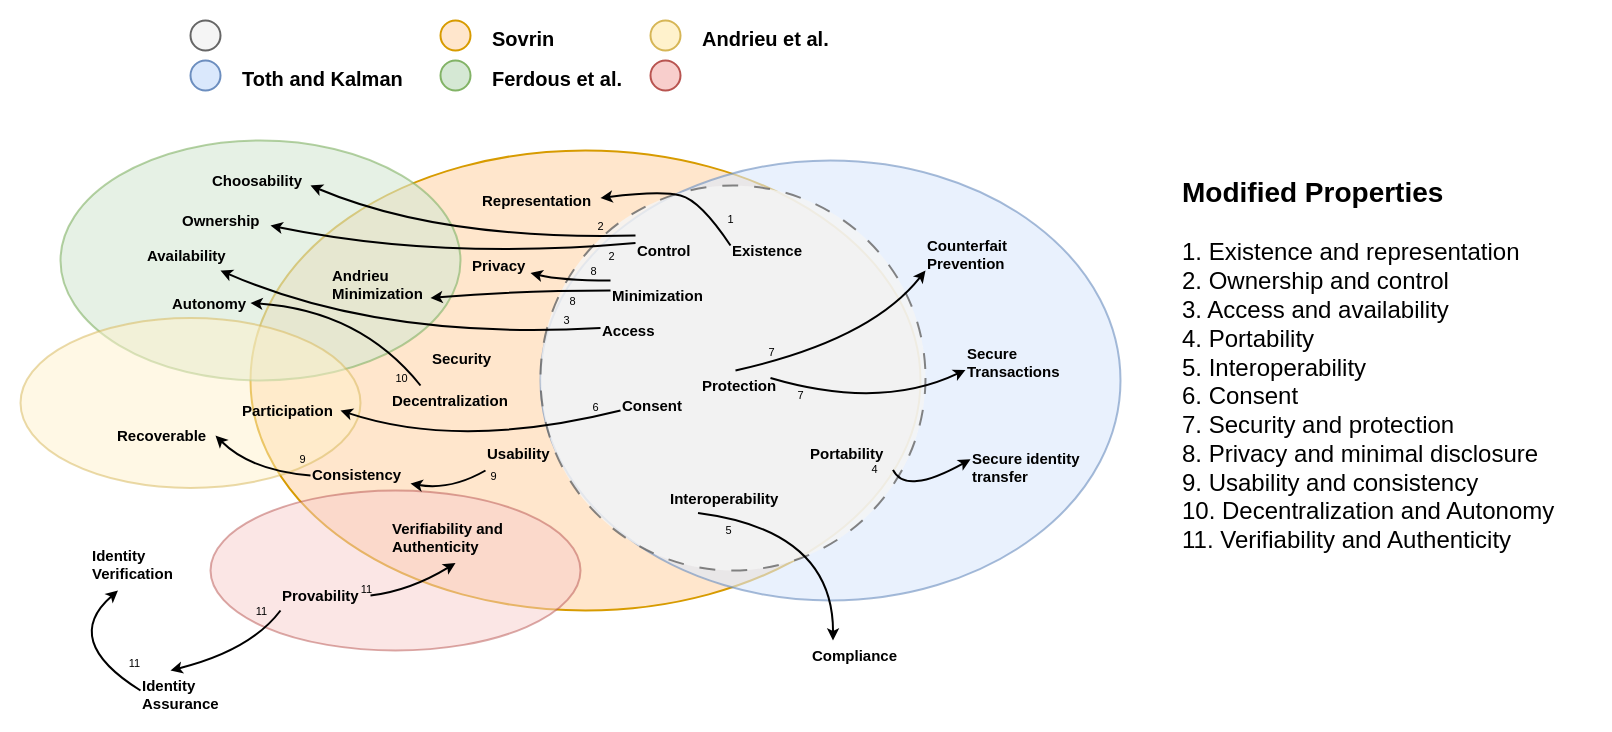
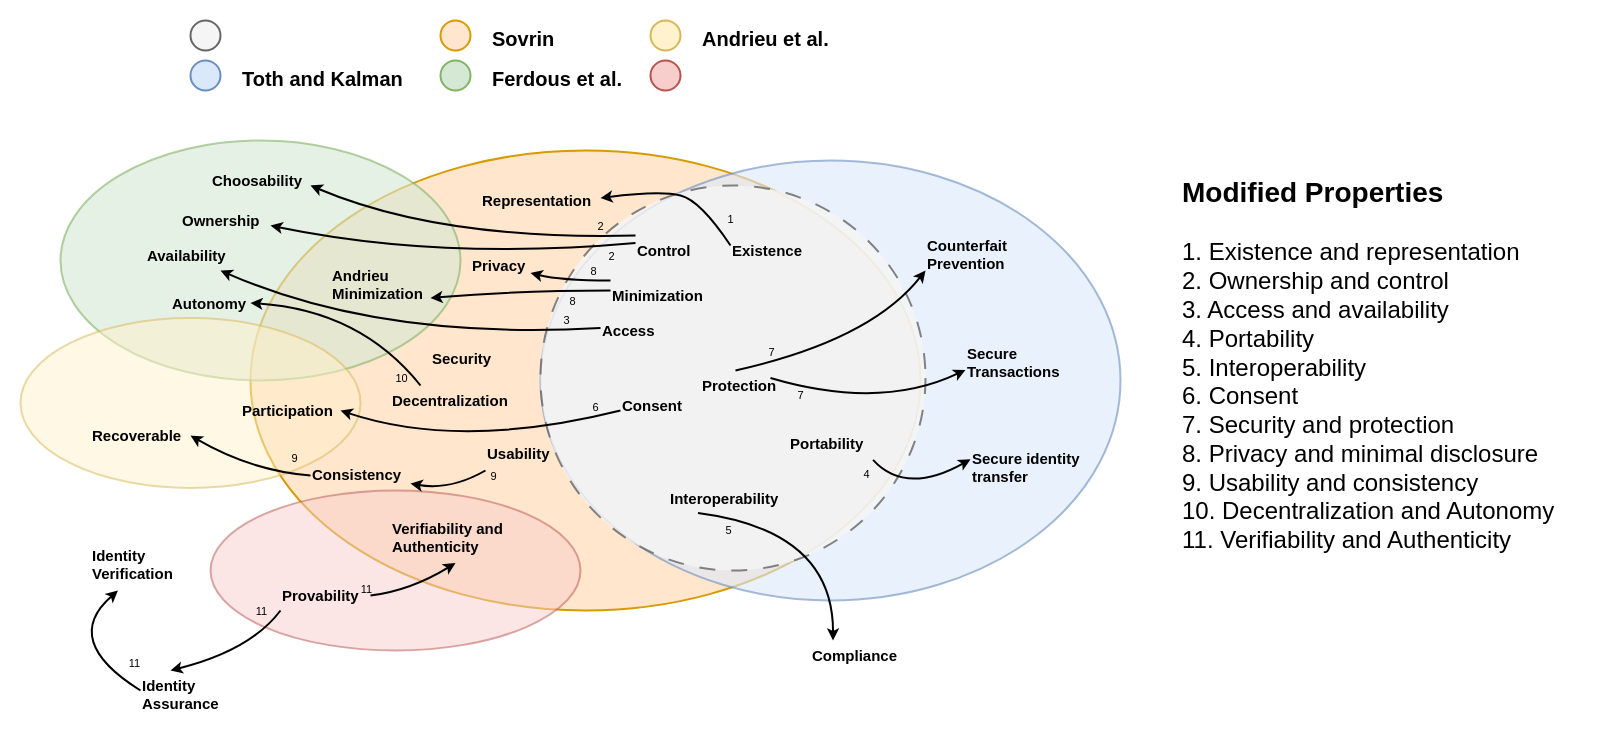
- <mxCell id="53" value="Recoverable" style="text;whiteSpace=wrap;html=1;fontStyle=1;fontSize=15;" vertex="1" parent="1"><mxGeometry x="115" y="420" width="100" height="30" as="geometry" /></mxCell>
+ <mxCell id="53" value="Recoverable" style="text;whiteSpace=wrap;html=1;fontStyle=1;fontSize=15;" vertex="1" parent="1"><mxGeometry x="90" y="420" width="100" height="30" as="geometry" /></mxCell>
- <mxCell id="14" value="Portability &amp;nbsp;" style="text;whiteSpace=wrap;html=1;fontStyle=1;fontSize=15;" vertex="1" parent="1"><mxGeometry x="807.5" y="437.5" width="85" height="42.5" as="geometry" /></mxCell>
+ <mxCell id="14" value="Portability &amp;nbsp;" style="text;whiteSpace=wrap;html=1;fontStyle=1;fontSize=15;" vertex="1" parent="1"><mxGeometry x="787.5" y="427.5" width="85" height="42.5" as="geometry" /></mxCell>
